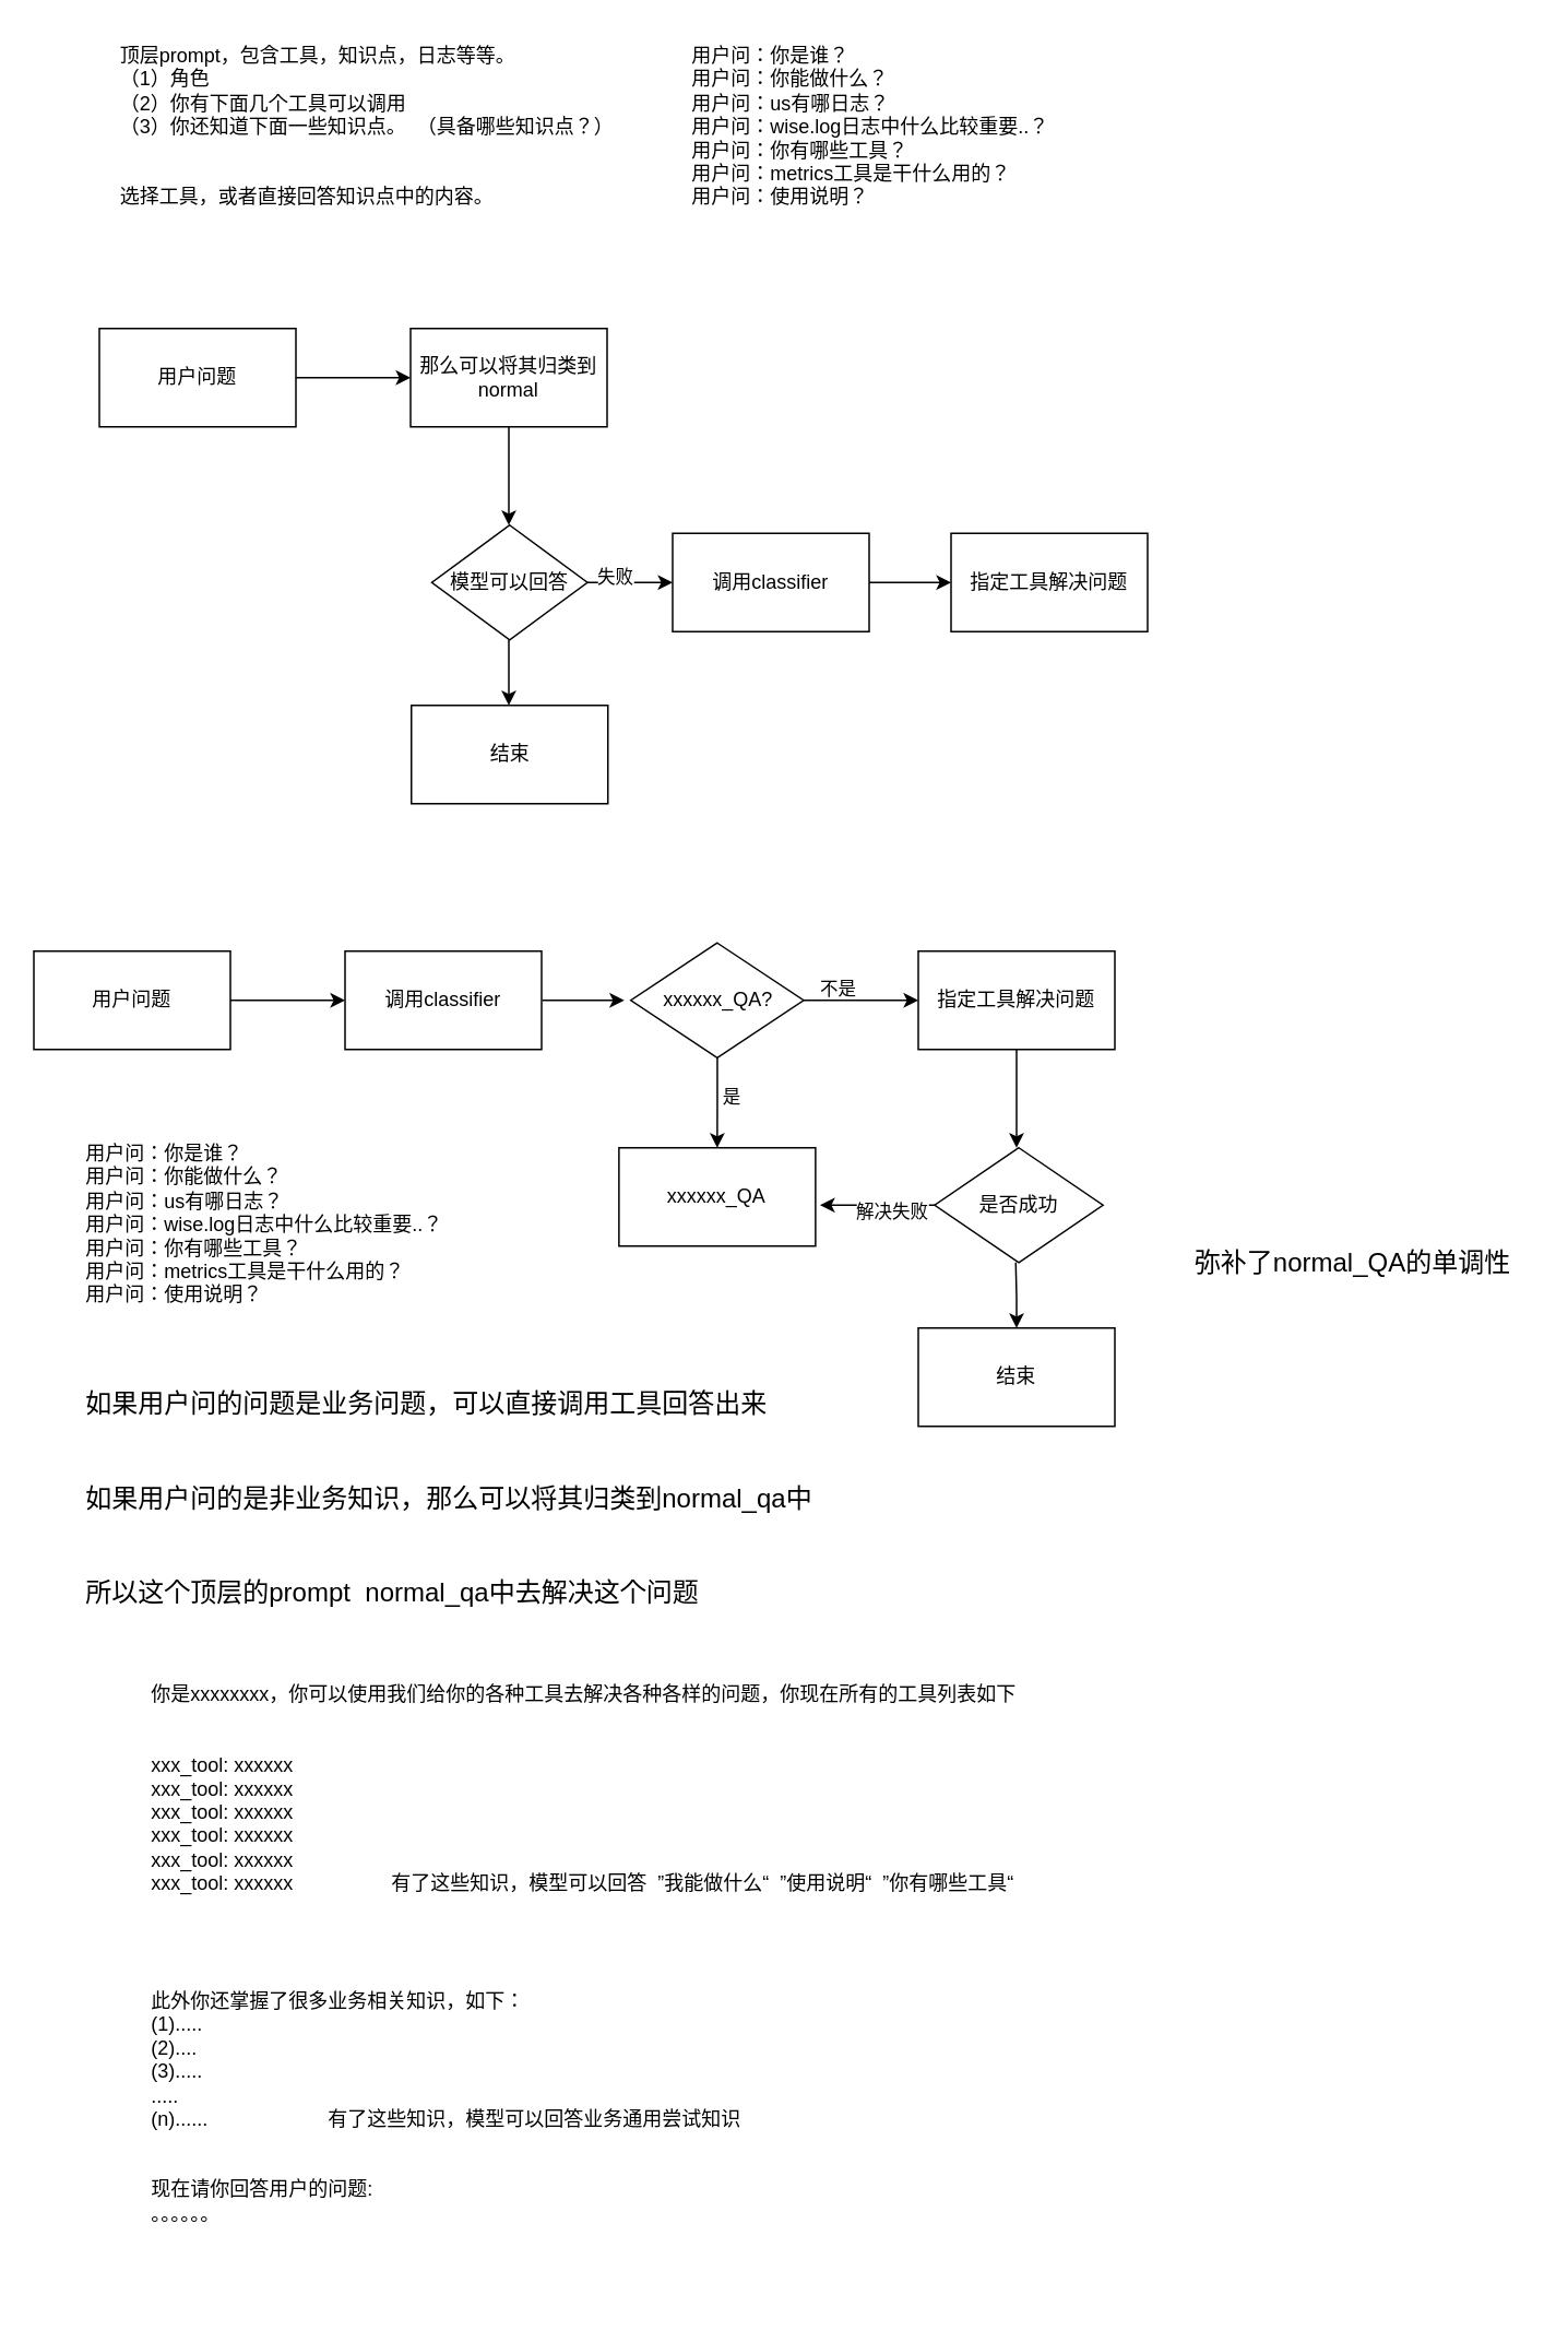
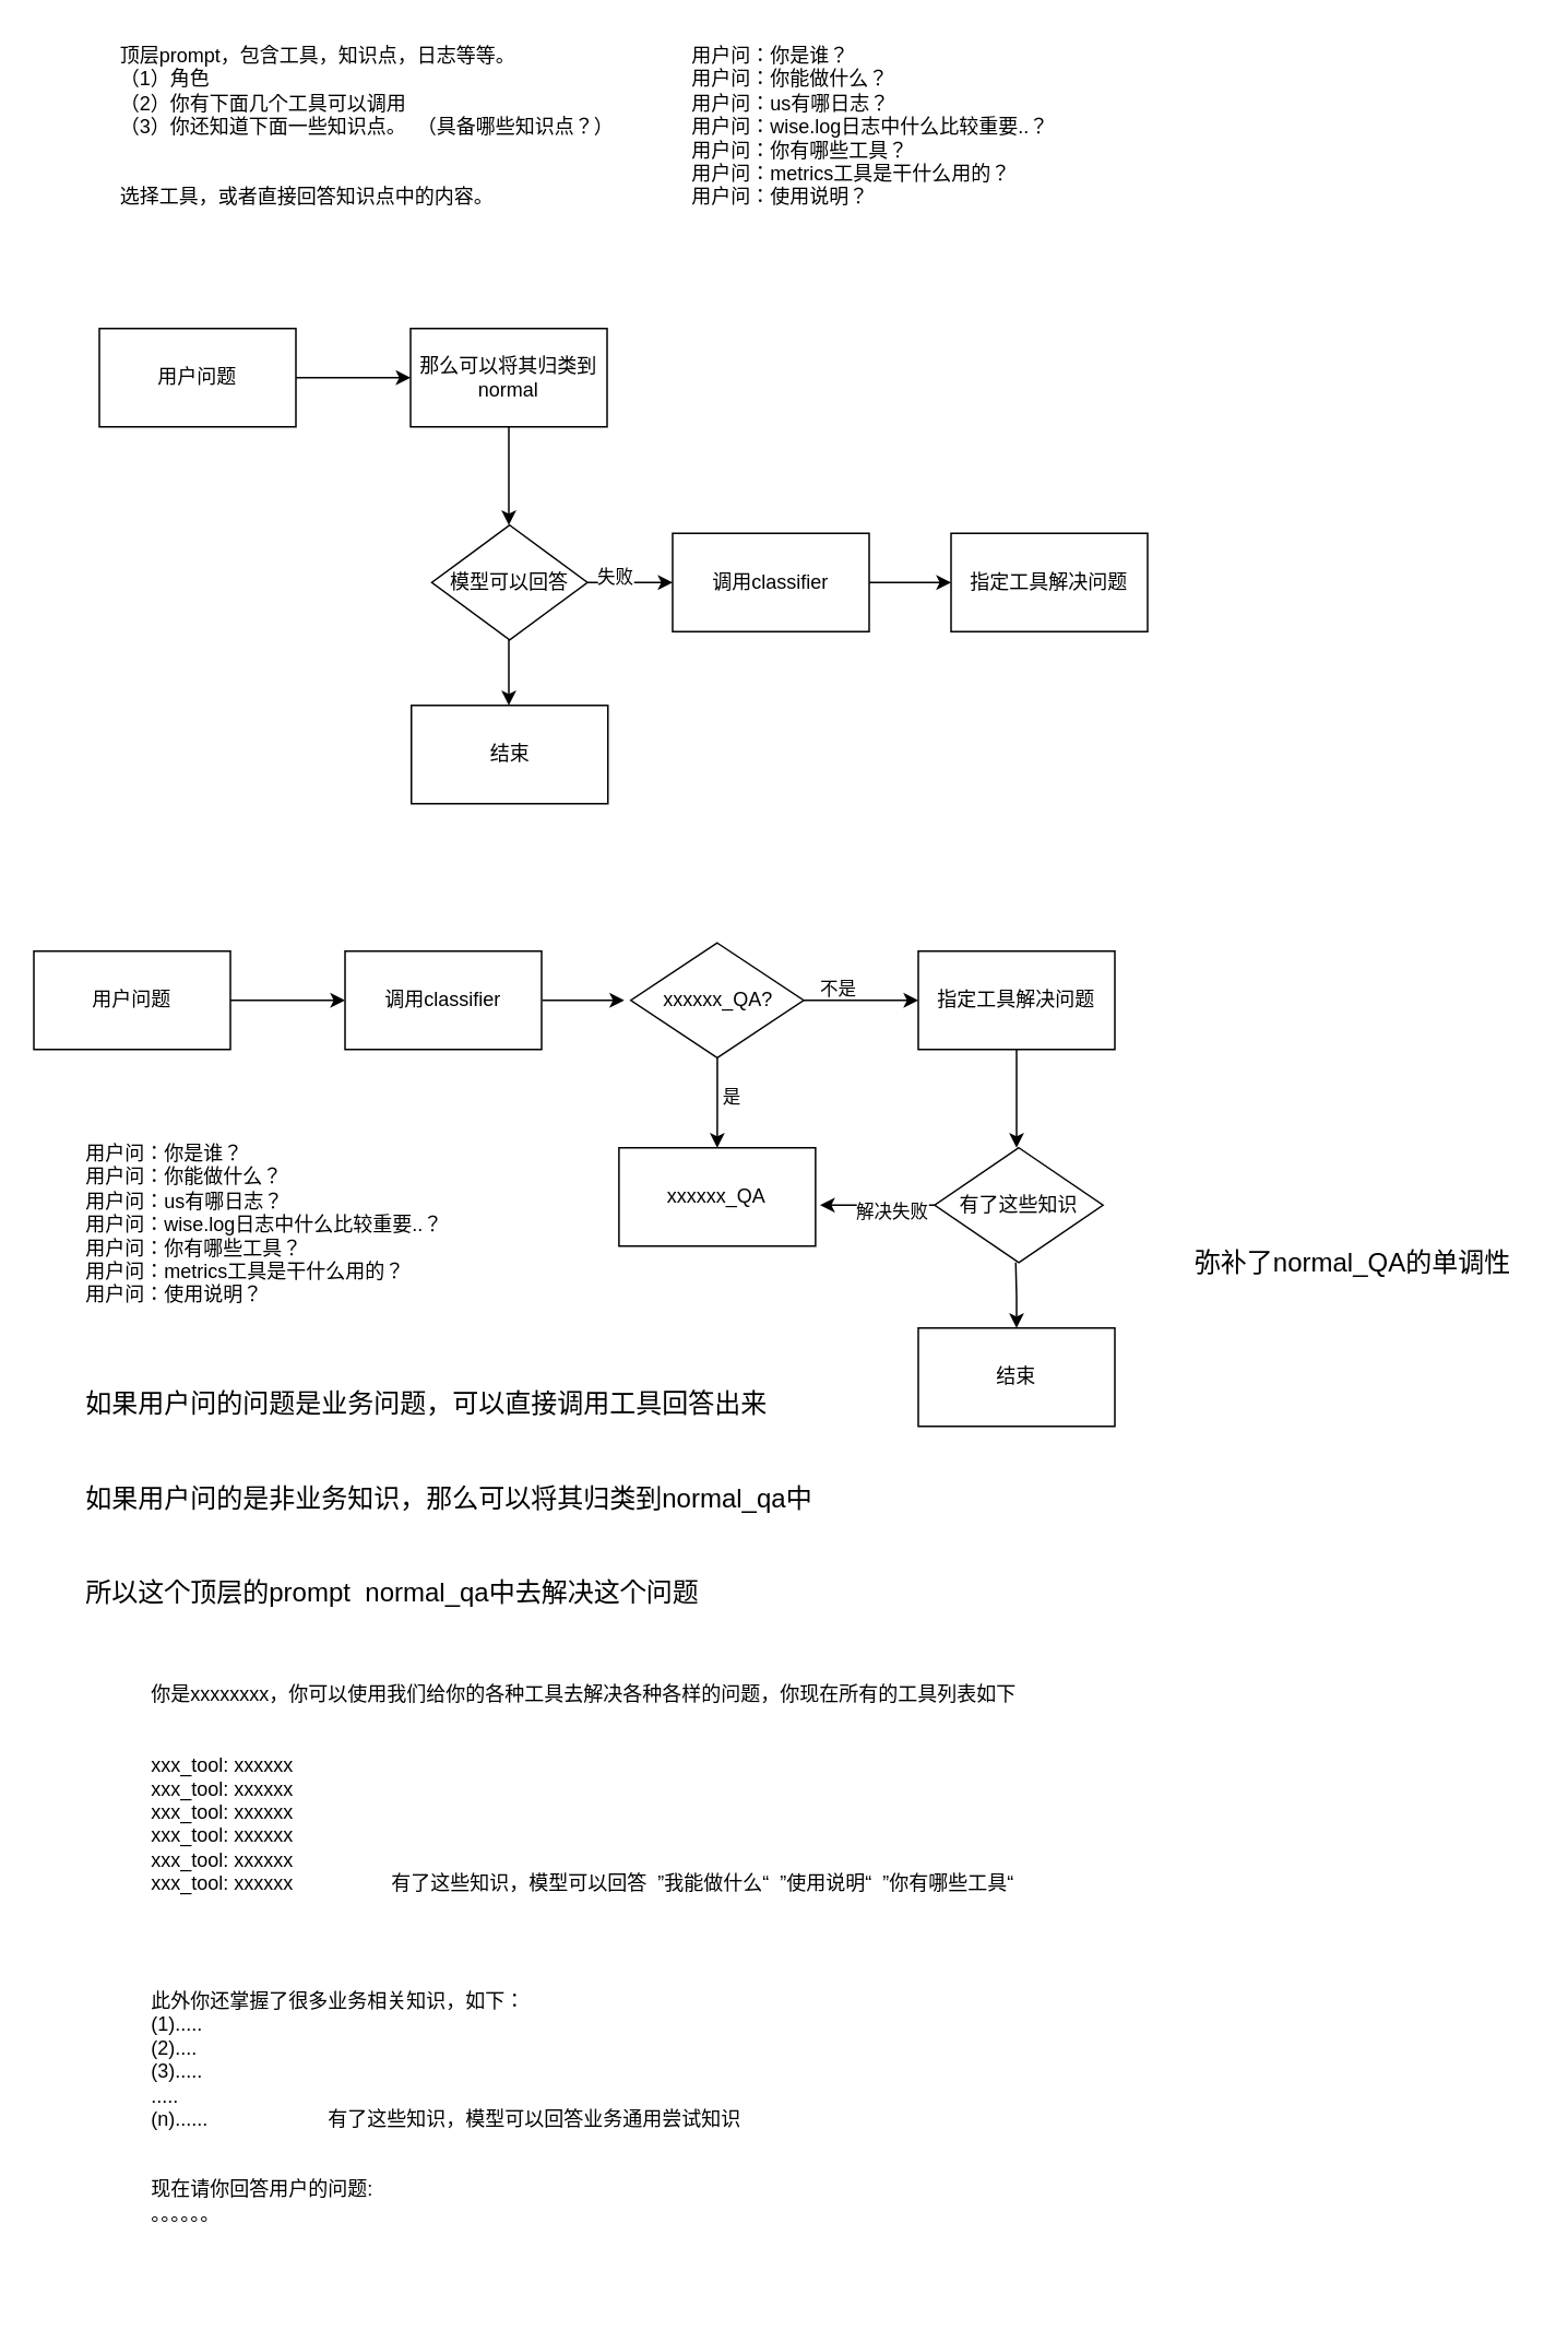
- <mxCell id="32" value="是否成功" style="rhombus;whiteSpace=wrap;html=1;" vertex="1" parent="1"><mxGeometry x="570" y="700" width="102.75" height="70" as="geometry" /></mxCell>
+ <mxCell id="32" value="有了这些知识" style="rhombus;whiteSpace=wrap;html=1;" vertex="1" parent="1"><mxGeometry x="570" y="700" width="102.75" height="70" as="geometry" /></mxCell>
